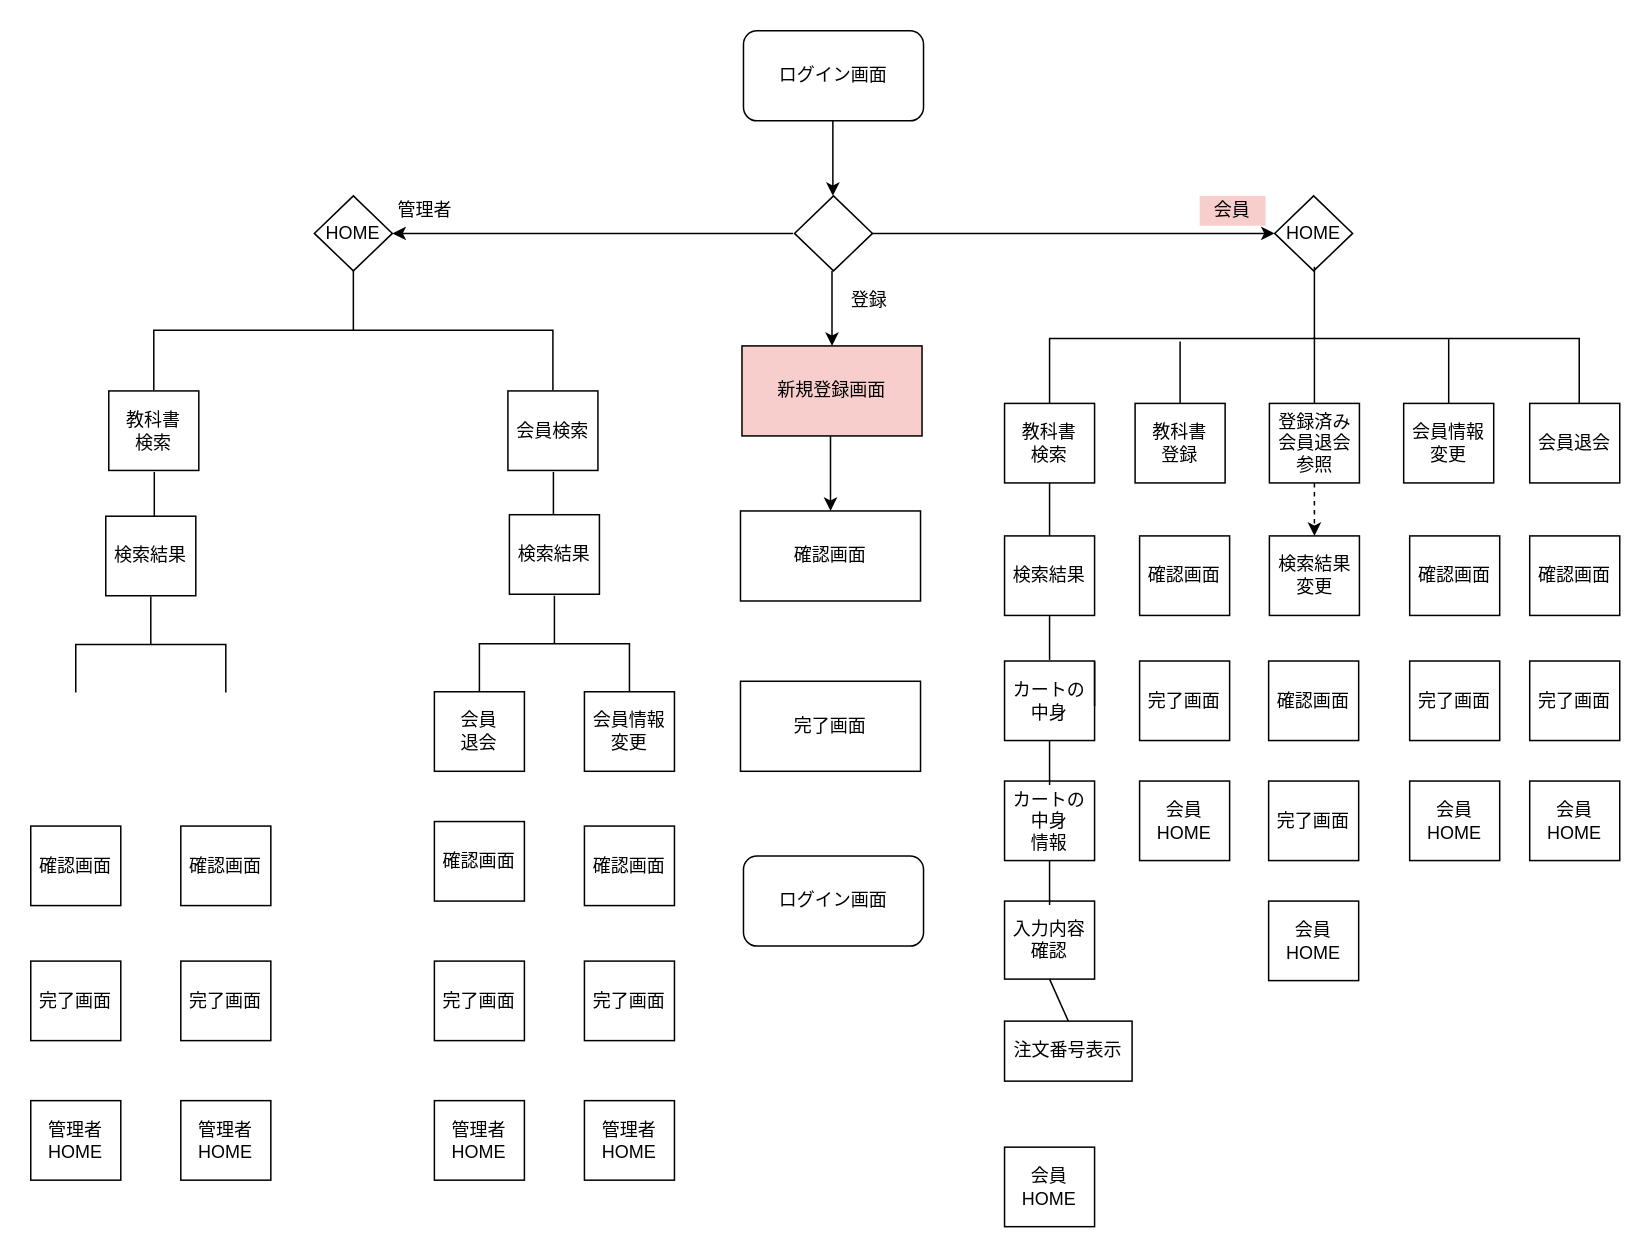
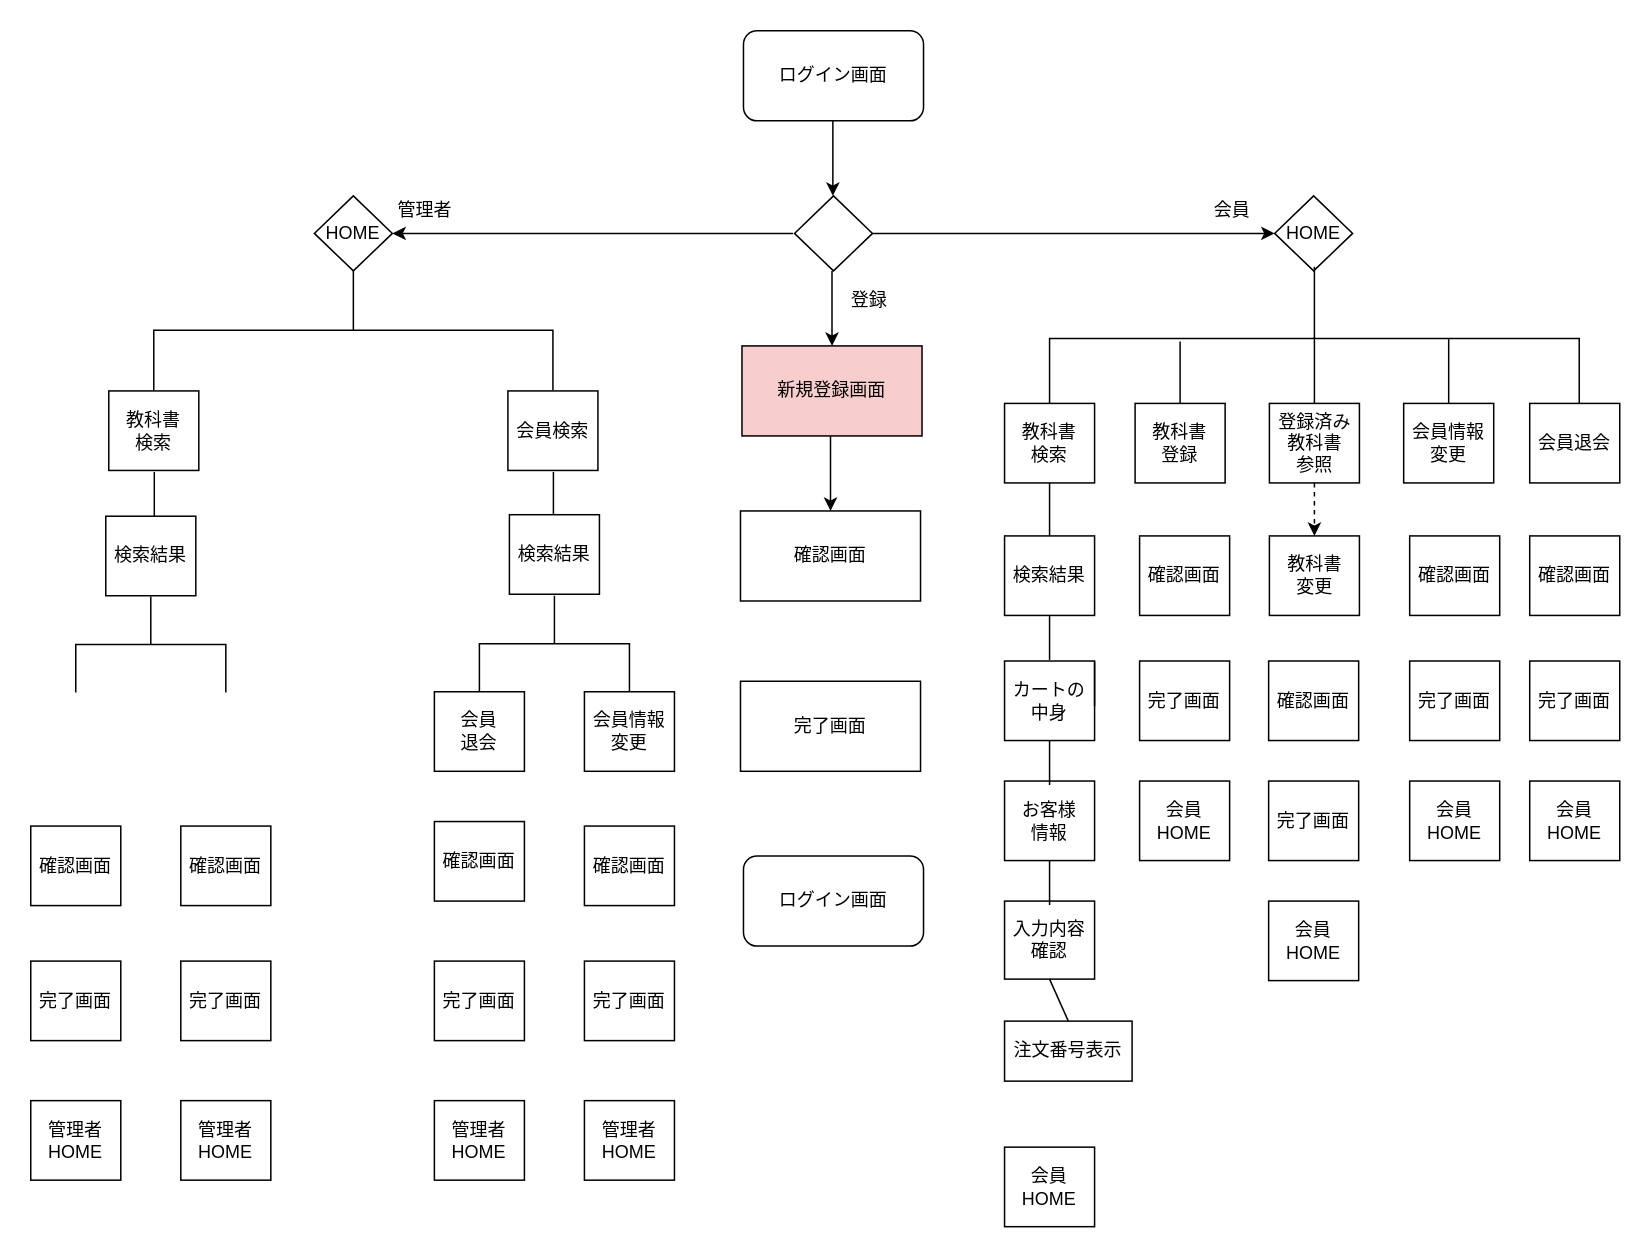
- <mxCell id="56" value="会員" style="rounded=0;whiteSpace=wrap;html=1;sketch=0;strokeWidth=0;strokeColor=#FFFFFF;fillColor=#f8cecc;" parent="1" vertex="1"><mxGeometry x="799" y="130" width="44" height="20" as="geometry" /></mxCell>
+ <mxCell id="56" value="会員" style="rounded=0;whiteSpace=wrap;html=1;sketch=0;strokeWidth=0;strokeColor=#FFFFFF;" parent="1" vertex="1"><mxGeometry x="799" y="130" width="44" height="20" as="geometry" /></mxCell>
- <mxCell id="22" value="登録済み&lt;br&gt;会員退会&lt;br&gt;参照" style="rounded=0;whiteSpace=wrap;html=1;sketch=0;strokeWidth=1;" vertex="1" parent="15"><mxGeometry x="176.51" y="56.32" width="60" height="53" as="geometry" /></mxCell>
+ <mxCell id="22" value="登録済み&lt;br&gt;教科書&lt;br&gt;参照" style="rounded=0;whiteSpace=wrap;html=1;sketch=0;strokeWidth=1;" vertex="1" parent="15"><mxGeometry x="176.51" y="56.32" width="60" height="53" as="geometry" /></mxCell>
- <mxCell id="25" value="検索結果&lt;br&gt;変更" style="rounded=0;whiteSpace=wrap;html=1;sketch=0;strokeWidth=1;" parent="13" vertex="1"><mxGeometry x="146.51" y="176.63" width="60" height="53" as="geometry" /></mxCell>
+ <mxCell id="25" value="教科書&lt;br&gt;変更" style="rounded=0;whiteSpace=wrap;html=1;sketch=0;strokeWidth=1;" parent="13" vertex="1"><mxGeometry x="146.51" y="176.63" width="60" height="53" as="geometry" /></mxCell>
- <mxCell id="31" value="カートの中身&lt;br&gt;情報" style="rounded=0;whiteSpace=wrap;html=1;sketch=0;strokeWidth=1;" parent="1" vertex="1"><mxGeometry x="669" y="520" width="60" height="53" as="geometry" /></mxCell>
+ <mxCell id="31" value="お客様&lt;br&gt;情報" style="rounded=0;whiteSpace=wrap;html=1;sketch=0;strokeWidth=1;" parent="1" vertex="1"><mxGeometry x="669" y="520" width="60" height="53" as="geometry" /></mxCell>
